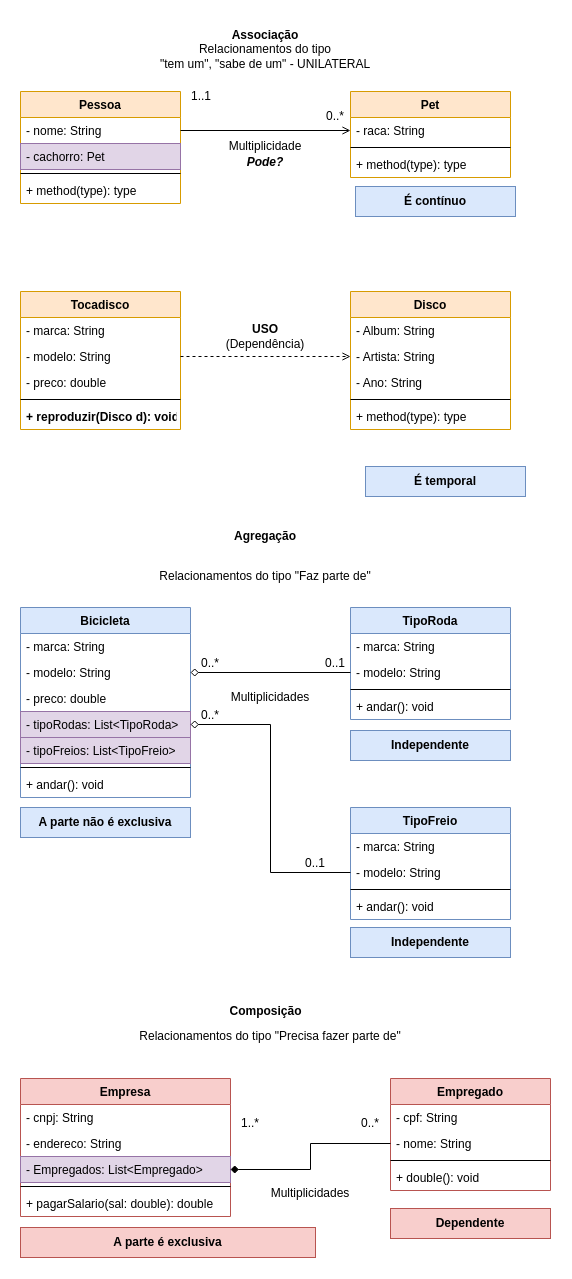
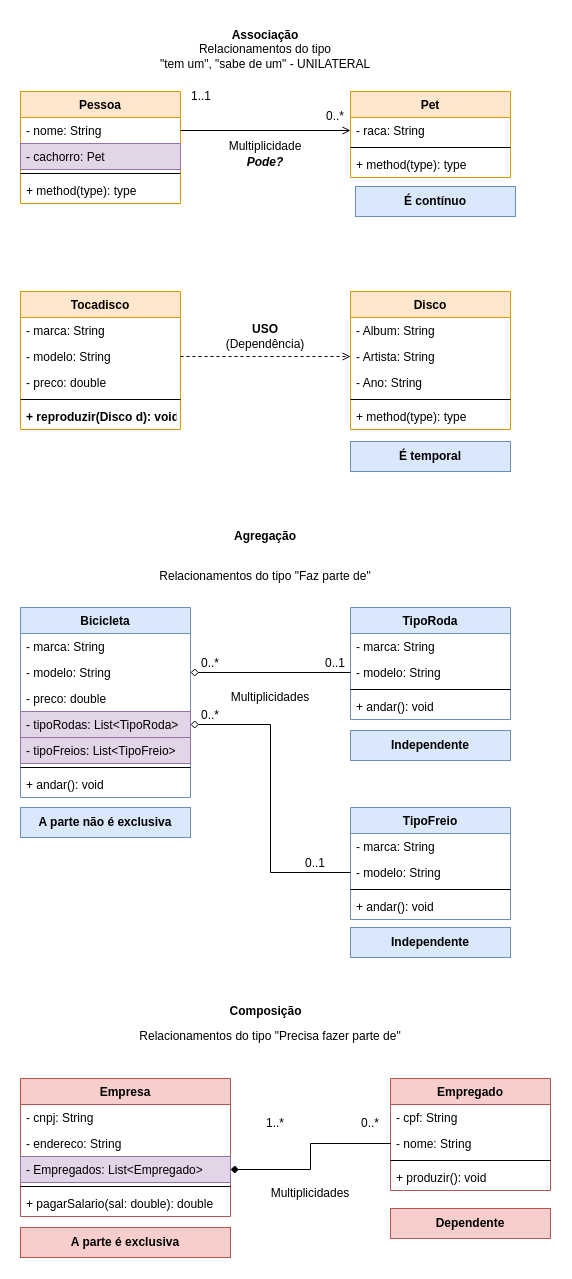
- <mxCell id="81" value="&lt;span style=&quot;&quot;&gt;É temporal&lt;/span&gt;" style="text;html=1;strokeColor=#6c8ebf;fillColor=#dae8fc;align=center;verticalAlign=middle;whiteSpace=wrap;rounded=0;fontStyle=1" vertex="1" parent="1"><mxGeometry x="365" y="466" width="160" height="30" as="geometry" /></mxCell>
+ <mxCell id="81" value="&lt;span style=&quot;&quot;&gt;É temporal&lt;/span&gt;" style="text;html=1;strokeColor=#6c8ebf;fillColor=#dae8fc;align=center;verticalAlign=middle;whiteSpace=wrap;rounded=0;fontStyle=1" vertex="1" parent="1"><mxGeometry x="350" y="441" width="160" height="30" as="geometry" /></mxCell>
- <mxCell id="72" value="1..*" style="text;html=1;strokeColor=none;fillColor=none;align=center;verticalAlign=middle;whiteSpace=wrap;rounded=0;fontStyle=0" parent="1" vertex="1"><mxGeometry x="240" y="1108" width="20" height="30" as="geometry" /></mxCell>
+ <mxCell id="72" value="1..*" style="text;html=1;strokeColor=none;fillColor=none;align=center;verticalAlign=middle;whiteSpace=wrap;rounded=0;fontStyle=0" parent="1" vertex="1"><mxGeometry x="265" y="1108" width="20" height="30" as="geometry" /></mxCell>
- <mxCell id="69" value="+ double(): void" style="text;strokeColor=none;fillColor=none;align=left;verticalAlign=top;spacingLeft=4;spacingRight=4;overflow=hidden;rotatable=0;points=[[0,0.5],[1,0.5]];portConstraint=eastwest;" parent="65" vertex="1"><mxGeometry y="86" width="160" height="26" as="geometry" /></mxCell>
+ <mxCell id="69" value="+ produzir(): void" style="text;strokeColor=none;fillColor=none;align=left;verticalAlign=top;spacingLeft=4;spacingRight=4;overflow=hidden;rotatable=0;points=[[0,0.5],[1,0.5]];portConstraint=eastwest;" parent="65" vertex="1"><mxGeometry y="86" width="160" height="26" as="geometry" /></mxCell>
- <mxCell id="78" value="A parte é exclusiva" style="text;html=1;strokeColor=#b85450;fillColor=#f8cecc;align=center;verticalAlign=middle;whiteSpace=wrap;rounded=0;fontStyle=1" vertex="1" parent="1"><mxGeometry x="20" y="1227" width="295" height="30" as="geometry" /></mxCell>
+ <mxCell id="78" value="A parte é exclusiva" style="text;html=1;strokeColor=#b85450;fillColor=#f8cecc;align=center;verticalAlign=middle;whiteSpace=wrap;rounded=0;fontStyle=1" vertex="1" parent="1"><mxGeometry x="20" y="1227" width="210" height="30" as="geometry" /></mxCell>
